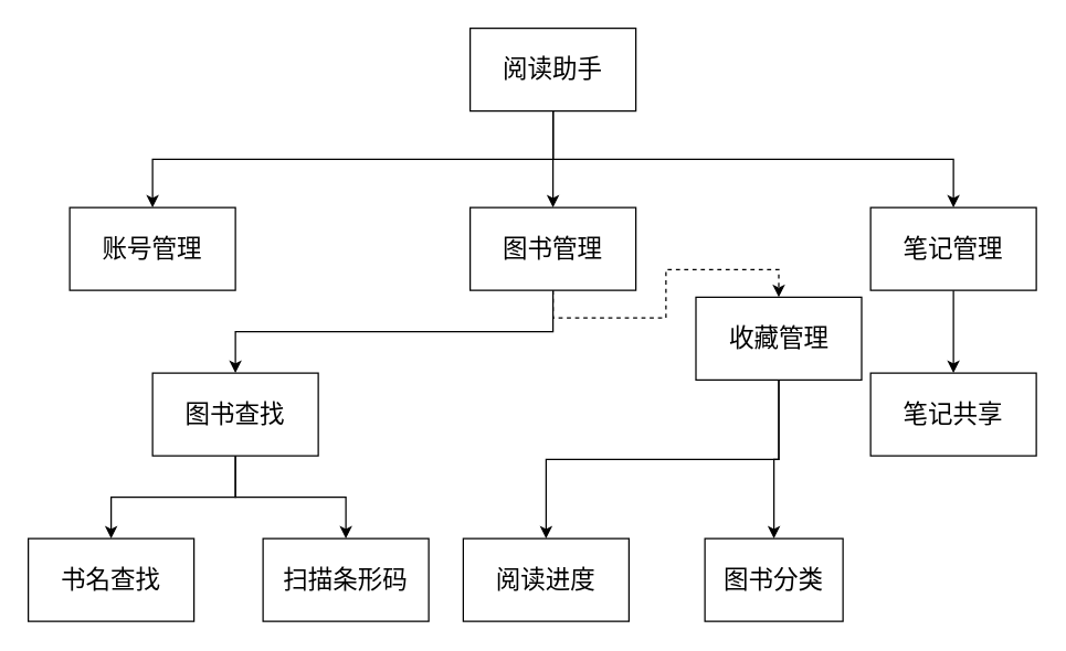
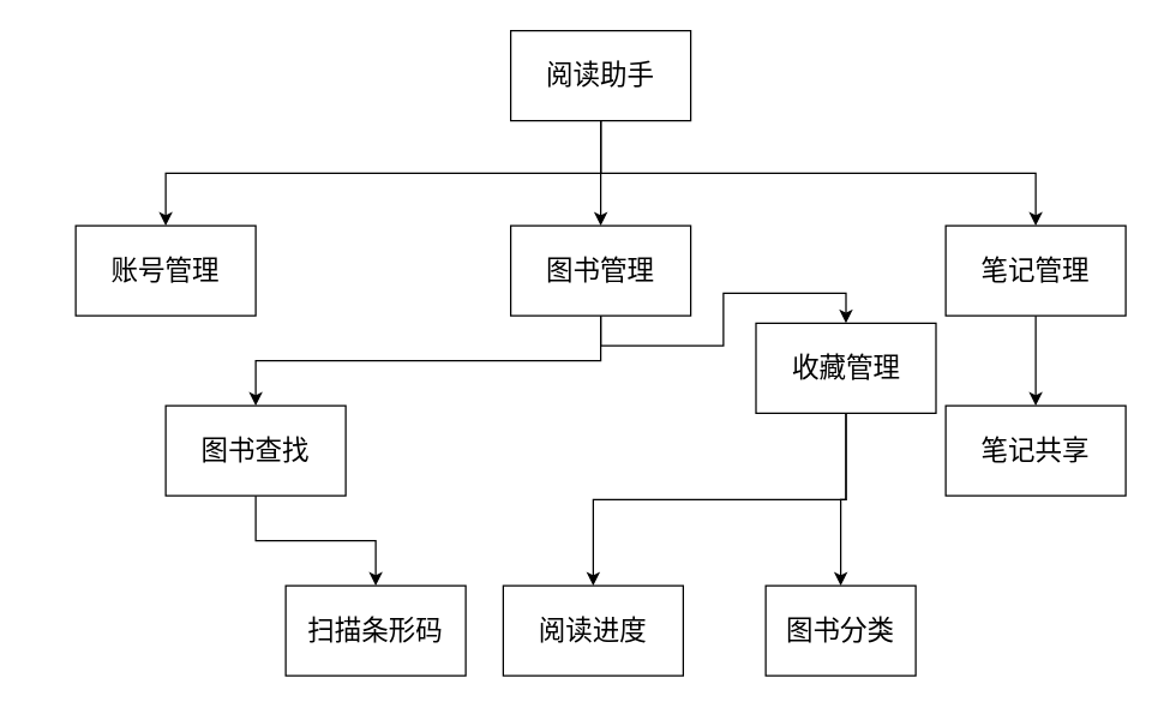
- <mxCell id="8" style="edgeStyle=orthogonalEdgeStyle;rounded=0;orthogonalLoop=1;jettySize=auto;html=1;exitX=0.5;exitY=1;exitDx=0;exitDy=0;entryX=0.5;entryY=0;entryDx=0;entryDy=0;dashed=1;" edge="1" parent="1" source="9" target="17"><mxGeometry relative="1" as="geometry" /></mxCell>
+ <mxCell id="8" style="edgeStyle=orthogonalEdgeStyle;rounded=0;orthogonalLoop=1;jettySize=auto;html=1;exitX=0.5;exitY=1;exitDx=0;exitDy=0;entryX=0.5;entryY=0;entryDx=0;entryDy=0;" edge="1" parent="1" source="9" target="17"><mxGeometry relative="1" as="geometry" /></mxCell>
- <mxCell id="12" style="edgeStyle=orthogonalEdgeStyle;rounded=0;orthogonalLoop=1;jettySize=auto;html=1;exitX=0.5;exitY=1;exitDx=0;exitDy=0;entryX=0.5;entryY=0;entryDx=0;entryDy=0;" edge="1" parent="1" source="14" target="21"><mxGeometry relative="1" as="geometry" /></mxCell>
- <mxCell id="21" value="&lt;font style=&quot;font-size: 18px&quot;&gt;书名查找&lt;/font&gt;" style="rounded=0;whiteSpace=wrap;html=1;" vertex="1" parent="1"><mxGeometry y="390" width="120" height="60" as="geometry" x="20" /></mxCell>
